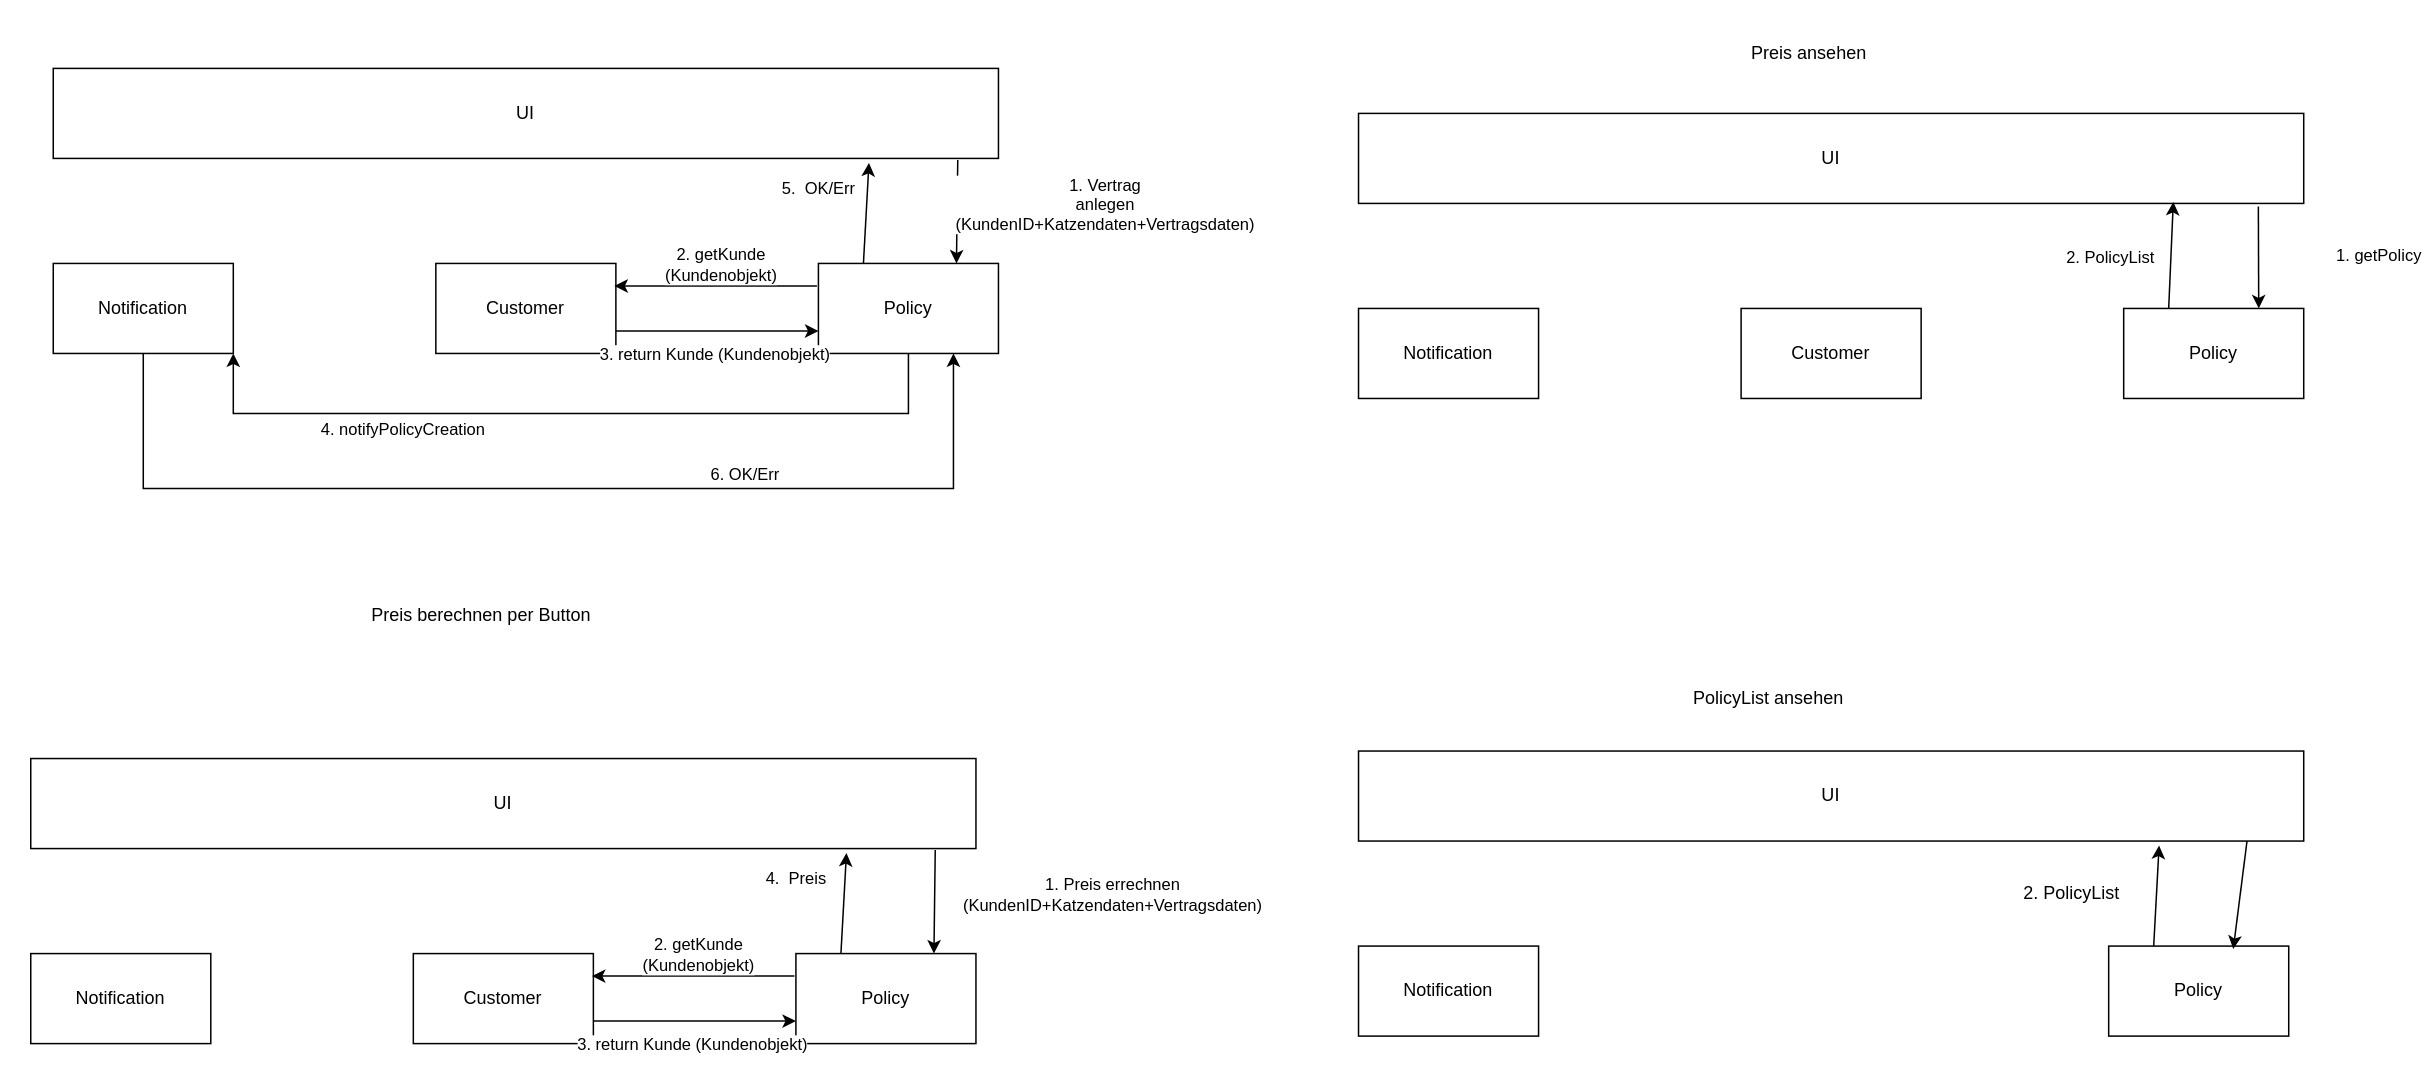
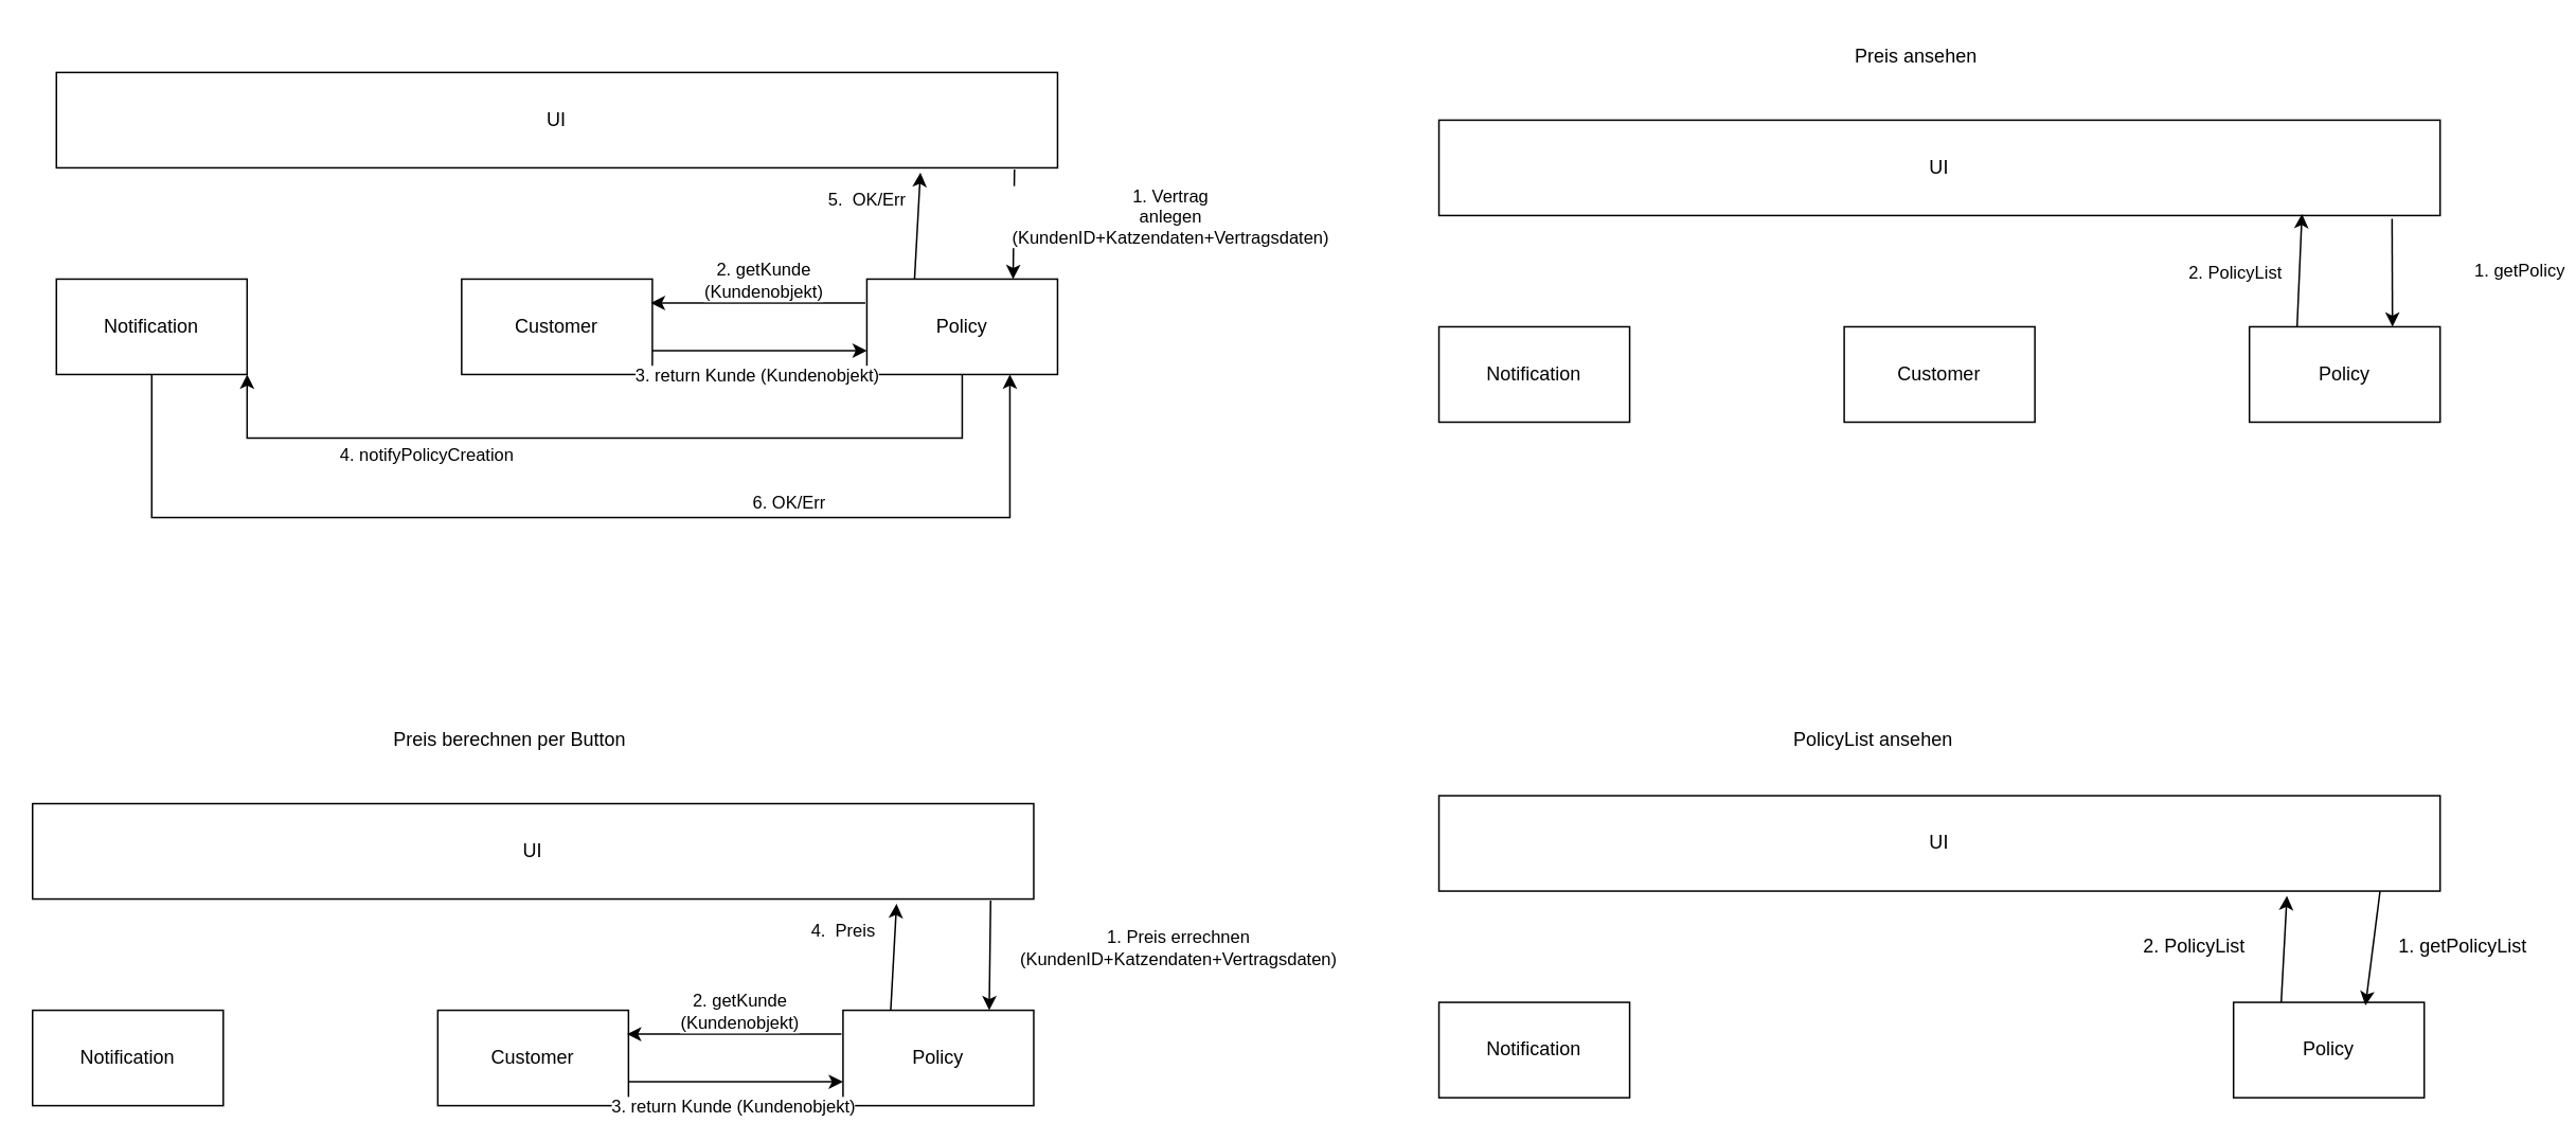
- <mxCell id="30" value="Preis berechnen per Button" style="text;html=1;align=center;verticalAlign=middle;resizable=0;points=[];autosize=1;strokeColor=none;fillColor=none;" vertex="1" parent="1"><mxGeometry x="235" y="395" width="170" height="30" as="geometry" /></mxCell>
+ <mxCell id="30" value="Preis berechnen per Button" style="text;html=1;align=center;verticalAlign=middle;resizable=0;points=[];autosize=1;strokeColor=none;fillColor=none;" vertex="1" parent="1"><mxGeometry x="235" y="450" width="170" height="30" as="geometry" /></mxCell>
+ <mxCell id="22" value="1. getPolicyList" style="text;html=1;align=center;verticalAlign=middle;resizable=0;points=[];autosize=1;strokeColor=none;fillColor=none;" vertex="1" parent="1"><mxGeometry x="1499" y="580" width="100" height="30" as="geometry" /></mxCell>
